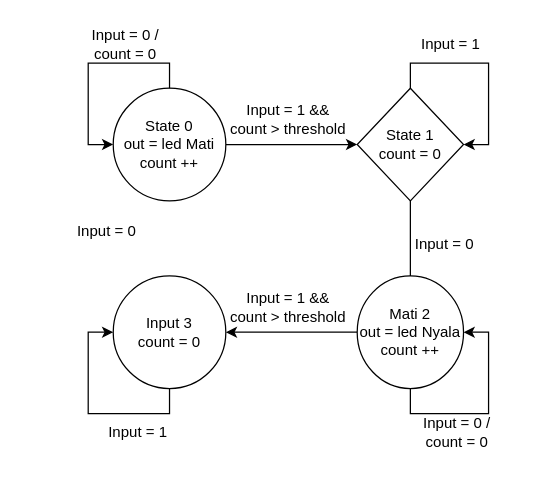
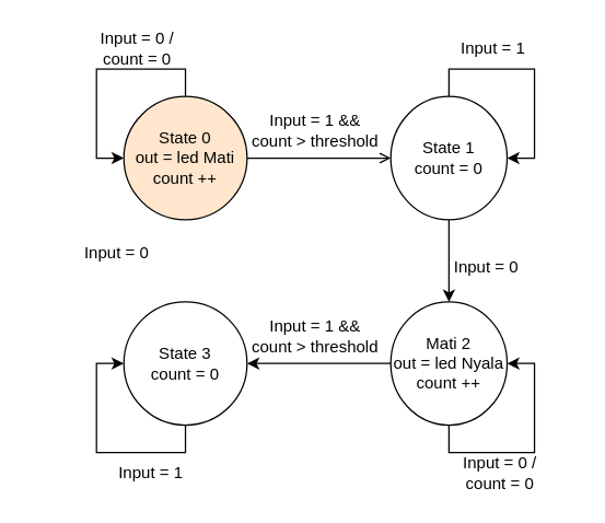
- <mxCell id="3" value="State 0&lt;br&gt;out = led Mati&lt;br&gt;count ++" style="ellipse;whiteSpace=wrap;html=1;" vertex="1" parent="1"><mxGeometry x="90" y="70" width="90" height="90" as="geometry" /></mxCell>
+ <mxCell id="3" value="State 0&lt;br&gt;out = led Mati&lt;br&gt;count ++" style="ellipse;whiteSpace=wrap;html=1;fillColor=#ffe6cc;" vertex="1" parent="1"><mxGeometry x="90" y="70" width="90" height="90" as="geometry" /></mxCell>
- <mxCell id="2" style="edgeStyle=orthogonalEdgeStyle;rounded=0;orthogonalLoop=1;jettySize=auto;html=1;entryX=0;entryY=0.5;entryDx=0;entryDy=0;" edge="1" parent="1" source="3" target="5"><mxGeometry relative="1" as="geometry" /></mxCell>
+ <mxCell id="2" style="edgeStyle=orthogonalEdgeStyle;rounded=0;orthogonalLoop=1;jettySize=auto;html=1;entryX=0;entryY=0.5;entryDx=0;entryDy=0;endArrow=open;" edge="1" parent="1" source="3" target="5"><mxGeometry relative="1" as="geometry" /></mxCell>
- <mxCell id="5" value="State 1&lt;br&gt;count = 0" style="rhombus;whiteSpace=wrap;html=1;" vertex="1" parent="1"><mxGeometry x="285" y="70" width="85" height="90" as="geometry" /></mxCell>
+ <mxCell id="5" value="State 1&lt;br&gt;count = 0" style="ellipse;whiteSpace=wrap;html=1;" vertex="1" parent="1"><mxGeometry x="285" y="70" width="85" height="90" as="geometry" /></mxCell>
- <mxCell id="4" value="" style="edgeStyle=orthogonalEdgeStyle;rounded=0;orthogonalLoop=1;jettySize=auto;html=1;endArrow=none;" edge="1" parent="1" source="5" target="8"><mxGeometry relative="1" as="geometry" /></mxCell>
+ <mxCell id="4" value="" style="edgeStyle=orthogonalEdgeStyle;rounded=0;orthogonalLoop=1;jettySize=auto;html=1;" edge="1" parent="1" source="5" target="8"><mxGeometry relative="1" as="geometry" /></mxCell>
- <mxCell id="13" value="Input 3&lt;br&gt;count = 0" style="ellipse;whiteSpace=wrap;html=1;" vertex="1" parent="1"><mxGeometry x="90" y="220" width="90" height="90" as="geometry" /></mxCell>
+ <mxCell id="13" value="State 3&lt;br&gt;count = 0" style="ellipse;whiteSpace=wrap;html=1;" vertex="1" parent="1"><mxGeometry x="90" y="220" width="90" height="90" as="geometry" /></mxCell>
